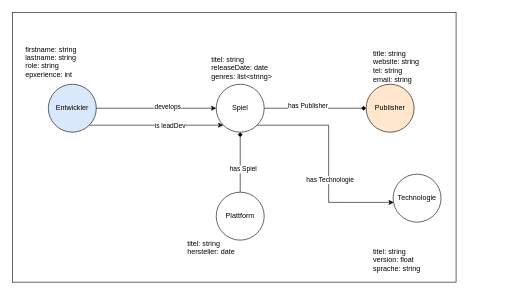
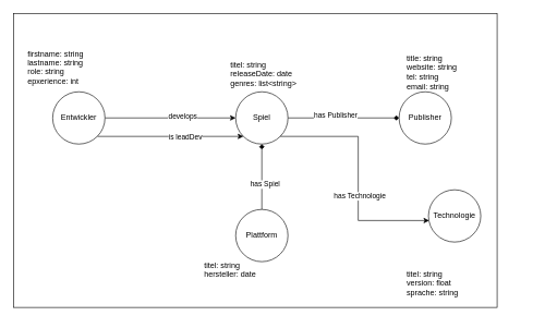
- <mxCell id="10" value="Entwickler" style="ellipse;whiteSpace=wrap;html=1;aspect=fixed;fillColor=#dae8fc;" vertex="1" parent="1"><mxGeometry x="80" y="140" width="80" height="80" as="geometry" /></mxCell>
+ <mxCell id="10" value="Entwickler" style="ellipse;whiteSpace=wrap;html=1;aspect=fixed;" vertex="1" parent="1"><mxGeometry x="80" y="140" width="80" height="80" as="geometry" /></mxCell>
- <mxCell id="15" value="Publisher" style="ellipse;whiteSpace=wrap;html=1;aspect=fixed;fillColor=#ffe6cc;" vertex="1" parent="1"><mxGeometry x="610" y="140" width="80" height="80" as="geometry" /></mxCell>
+ <mxCell id="15" value="Publisher" style="ellipse;whiteSpace=wrap;html=1;aspect=fixed;" vertex="1" parent="1"><mxGeometry x="610" y="140" width="80" height="80" as="geometry" /></mxCell>
